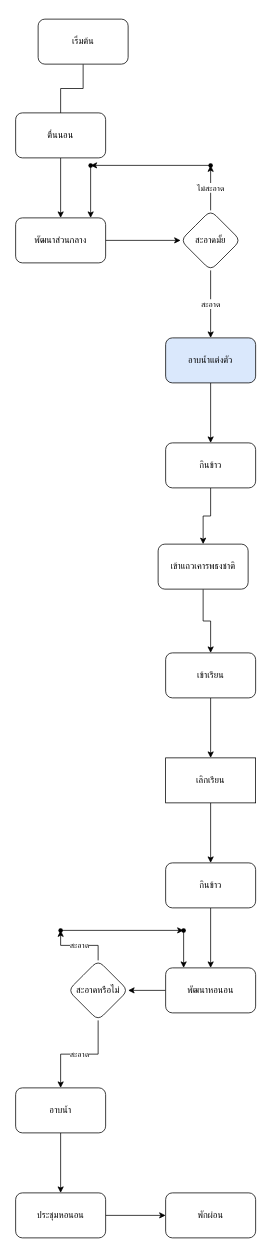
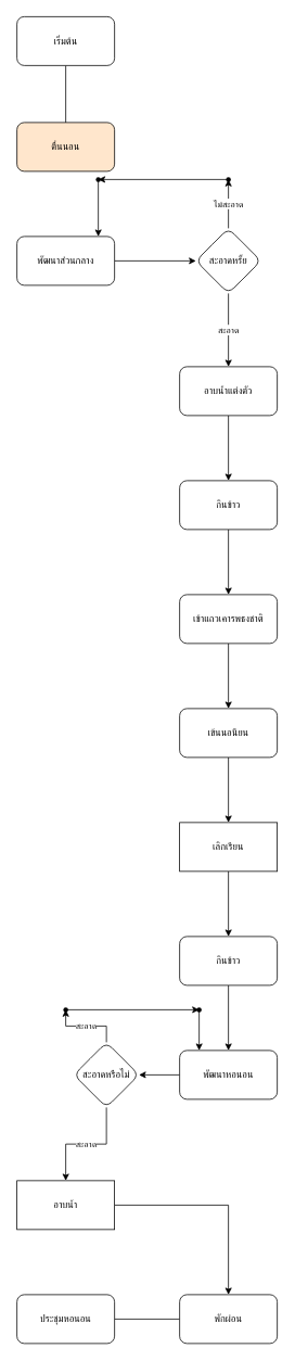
- <mxCell id="3" value="เริ่มต้น" style="rounded=1;whiteSpace=wrap;html=1;" vertex="1" parent="1"><mxGeometry x="50" y="25" width="120" height="60" as="geometry" /></mxCell>
+ <mxCell id="3" value="เริ่มต้น" style="rounded=1;whiteSpace=wrap;html=1;" vertex="1" parent="1"><mxGeometry x="20" y="20" width="120" height="60" as="geometry" /></mxCell>
- <mxCell id="5" value="ตื่นนอน" style="rounded=1;whiteSpace=wrap;html=1;" vertex="1" parent="1"><mxGeometry x="20" y="150" width="120" height="60" as="geometry" /></mxCell>
+ <mxCell id="5" value="ตื่นนอน" style="rounded=1;whiteSpace=wrap;html=1;fillColor=#ffe6cc;" vertex="1" parent="1"><mxGeometry x="20" y="150" width="120" height="60" as="geometry" /></mxCell>
- <mxCell id="4" value="" style="edgeStyle=orthogonalEdgeStyle;rounded=0;orthogonalLoop=1;jettySize=auto;html=1;" edge="1" parent="1" source="5" target="7"><mxGeometry relative="1" as="geometry" /></mxCell>
- <mxCell id="10" value="สะอาดมั้ย" style="rhombus;whiteSpace=wrap;html=1;rounded=1;" vertex="1" parent="1"><mxGeometry x="240" y="280" width="80" height="80" as="geometry" /></mxCell>
+ <mxCell id="10" value="สะอาดหรั้ย" style="rhombus;whiteSpace=wrap;html=1;rounded=1;" vertex="1" parent="1"><mxGeometry x="240" y="280" width="80" height="80" as="geometry" /></mxCell>
- <mxCell id="12" value="อาบน้ำแต่งตัว" style="whiteSpace=wrap;html=1;rounded=1;fillColor=#dae8fc;" vertex="1" parent="1"><mxGeometry x="220" y="450" width="120" height="60" as="geometry" /></mxCell>
+ <mxCell id="12" value="อาบน้ำแต่งตัว" style="whiteSpace=wrap;html=1;rounded=1;" vertex="1" parent="1"><mxGeometry x="220" y="450" width="120" height="60" as="geometry" /></mxCell>
- <mxCell id="20" value="เข้าแถวเคารพธงชาติ" style="whiteSpace=wrap;html=1;rounded=1;" vertex="1" parent="1"><mxGeometry x="210" y="725" width="120" height="60" as="geometry" /></mxCell>
+ <mxCell id="20" value="เข้าแถวเคารพธงชาติ" style="whiteSpace=wrap;html=1;rounded=1;" vertex="1" parent="1"><mxGeometry x="220" y="730" width="120" height="60" as="geometry" /></mxCell>
- <mxCell id="22" value="เข้าเรียน" style="whiteSpace=wrap;html=1;rounded=1;" vertex="1" parent="1"><mxGeometry x="220" y="870" width="120" height="60" as="geometry" /></mxCell>
+ <mxCell id="22" value="เข้นนอนียน" style="whiteSpace=wrap;html=1;rounded=1;" vertex="1" parent="1"><mxGeometry x="220" y="870" width="120" height="60" as="geometry" /></mxCell>
- <mxCell id="37" value="อาบน้ำ" style="whiteSpace=wrap;html=1;rounded=1;" vertex="1" parent="1"><mxGeometry x="20" y="1450" width="120" height="60" as="geometry" /></mxCell>
+ <mxCell id="37" value="อาบน้ำ" style="whiteSpace=wrap;html=1;rounded=0;" vertex="1" parent="1"><mxGeometry x="20" y="1450" width="120" height="60" as="geometry" /></mxCell>
- <mxCell id="36" value="" style="edgeStyle=orthogonalEdgeStyle;rounded=0;orthogonalLoop=1;jettySize=auto;html=1;" edge="1" parent="1" source="37" target="39"><mxGeometry relative="1" as="geometry" /></mxCell>
+ <mxCell id="36" value="" style="edgeStyle=orthogonalEdgeStyle;rounded=0;orthogonalLoop=1;jettySize=auto;html=1;" edge="1" parent="1" source="37" target="40"><mxGeometry relative="1" as="geometry" /></mxCell>
- <mxCell id="38" value="" style="edgeStyle=orthogonalEdgeStyle;rounded=0;orthogonalLoop=1;jettySize=auto;html=1;" edge="1" parent="1" source="39" target="40"><mxGeometry relative="1" as="geometry" /></mxCell>
+ <mxCell id="38" value="" style="edgeStyle=orthogonalEdgeStyle;rounded=0;orthogonalLoop=1;jettySize=auto;html=1;endArrow=none;" edge="1" parent="1" source="39" target="40"><mxGeometry relative="1" as="geometry" /></mxCell>
